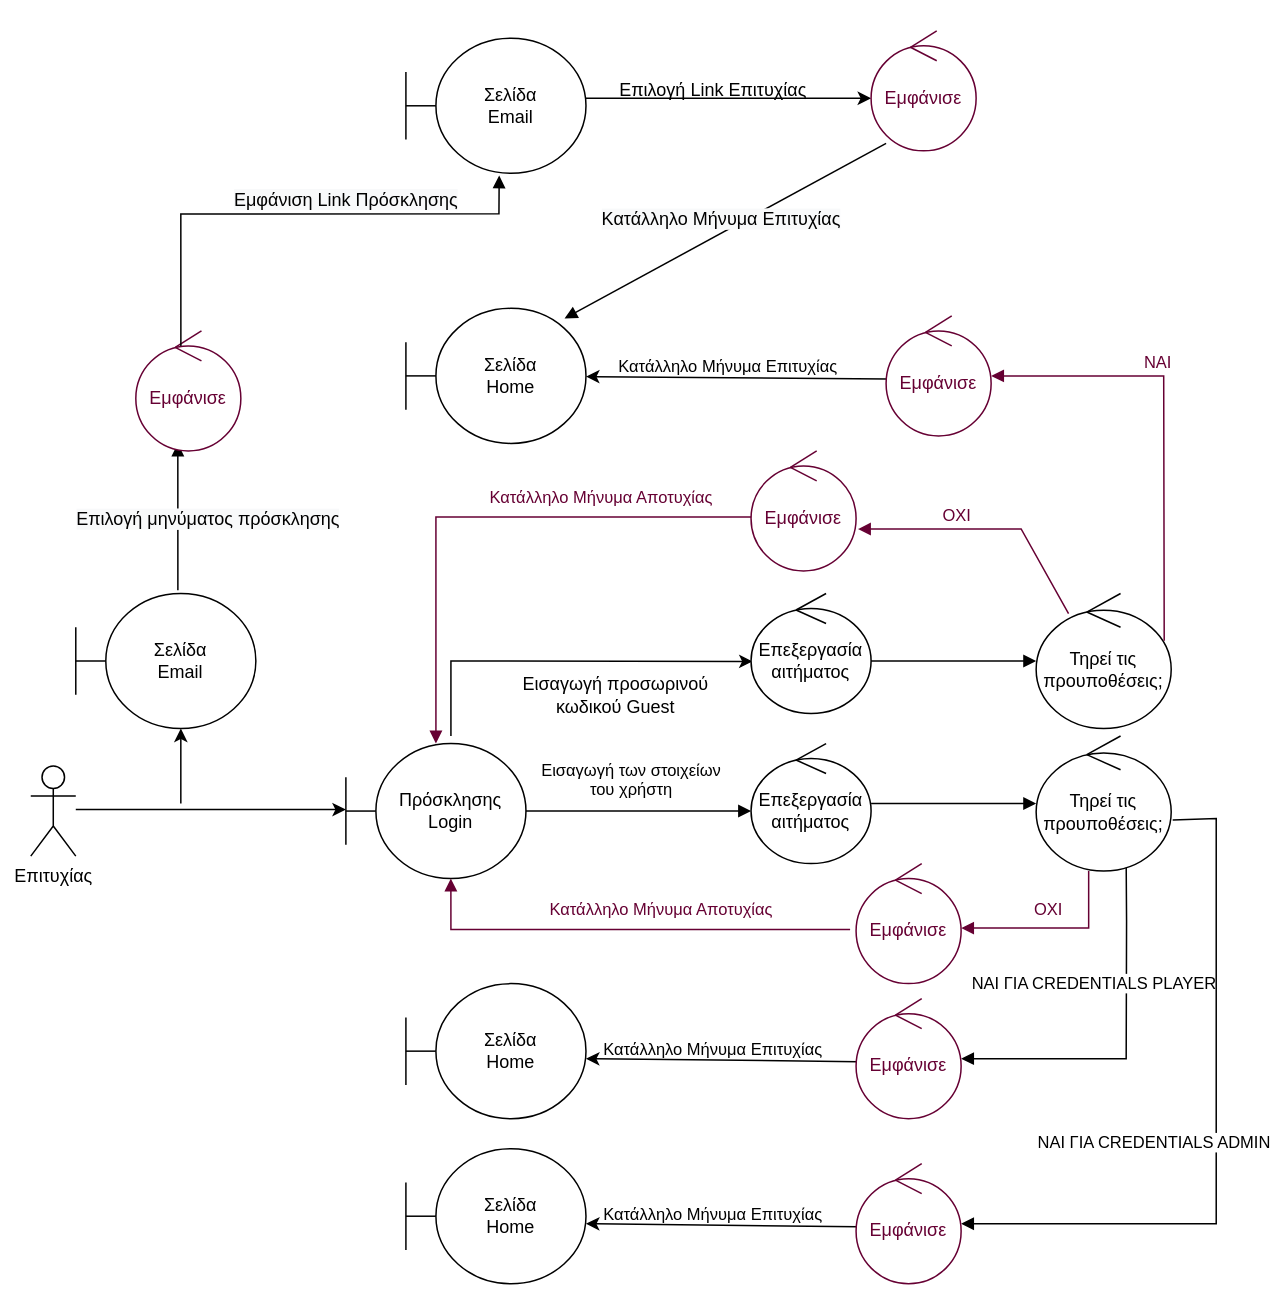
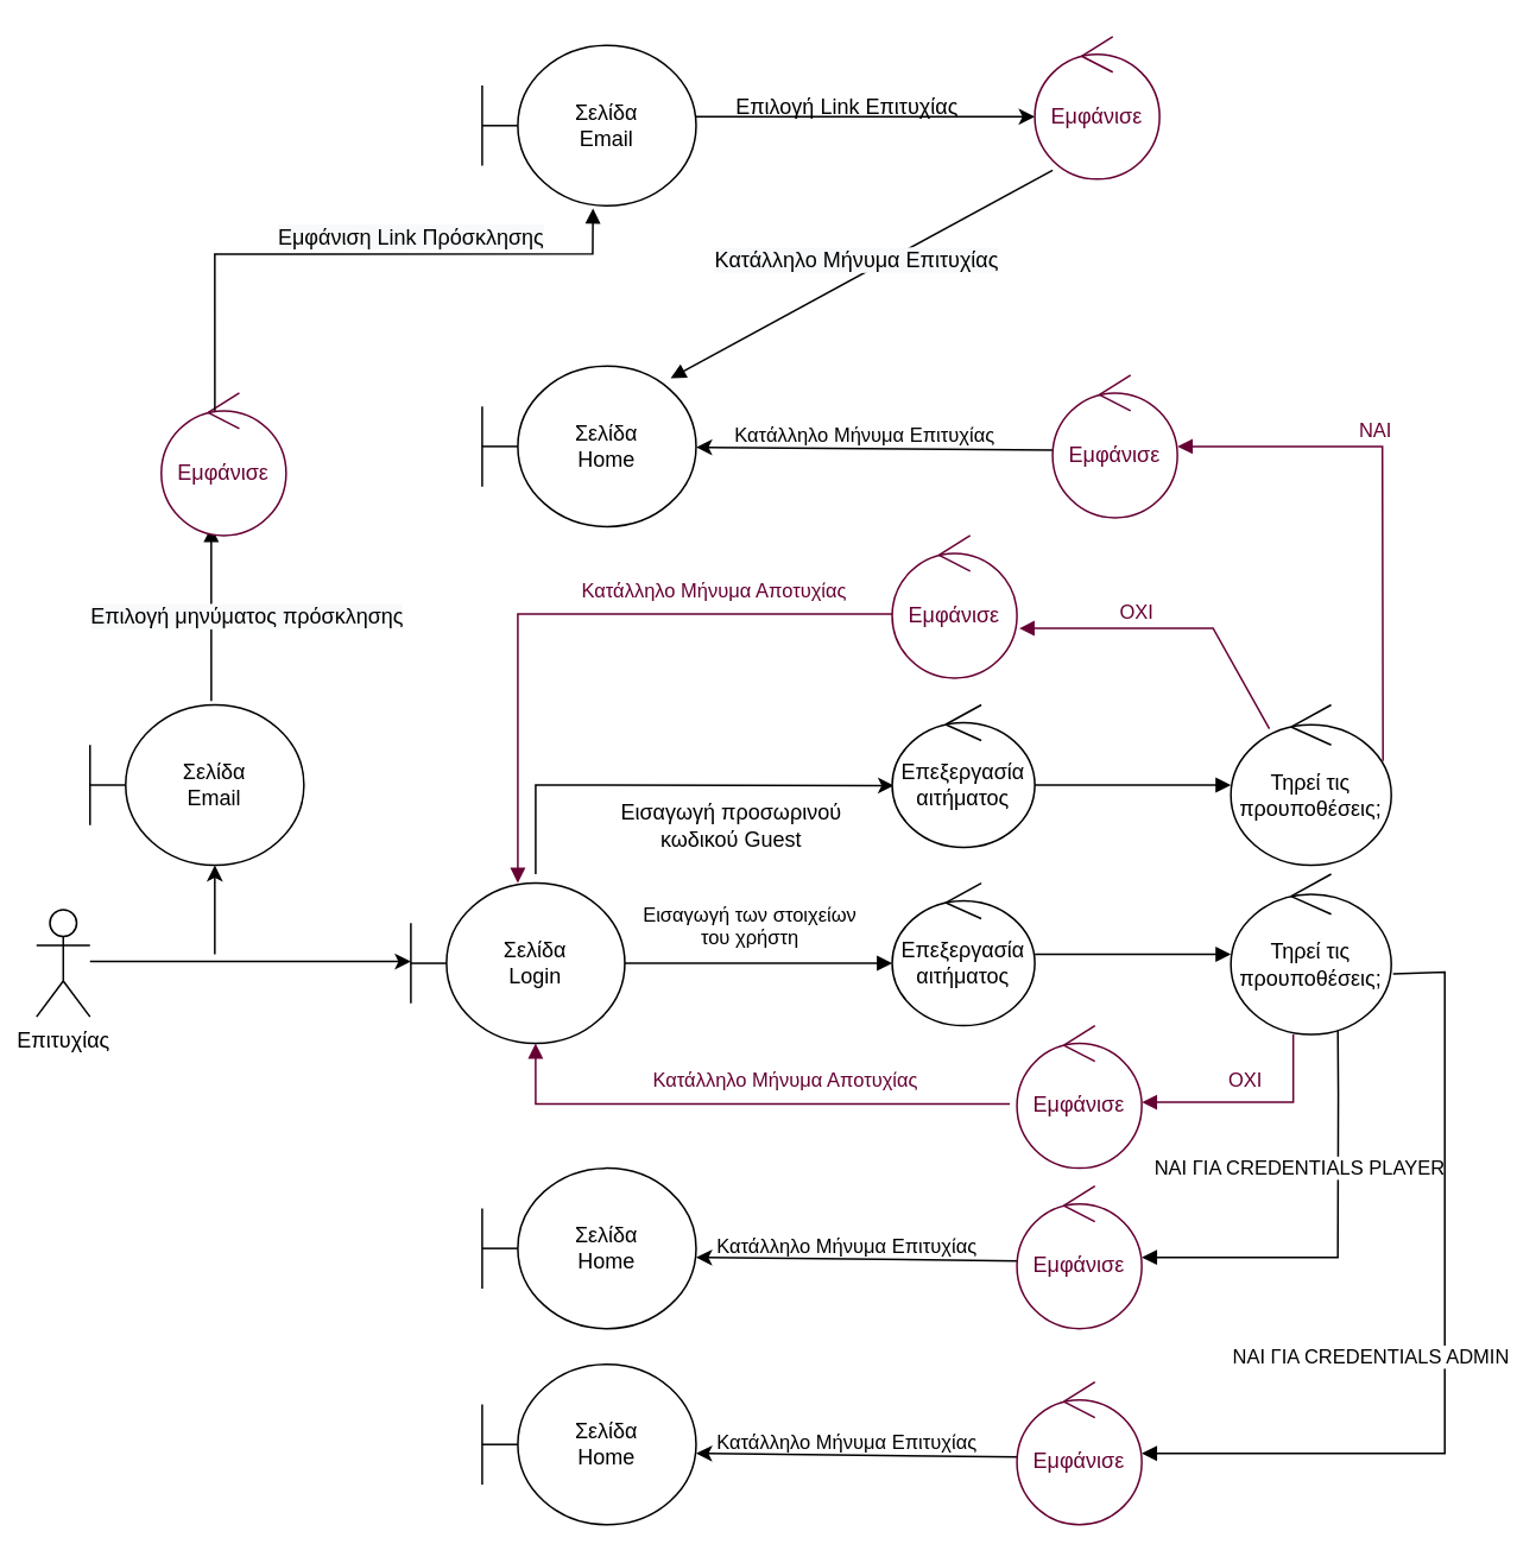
- <mxCell id="4" value="Πρόσκλησης&lt;br&gt;Login" style="shape=umlBoundary;whiteSpace=wrap;html=1;" vertex="1" parent="1"><mxGeometry x="230" y="495" width="120" height="90" as="geometry" /></mxCell>
+ <mxCell id="4" value="Σελίδα&lt;br&gt;Login" style="shape=umlBoundary;whiteSpace=wrap;html=1;" vertex="1" parent="1"><mxGeometry x="230" y="495" width="120" height="90" as="geometry" /></mxCell>
